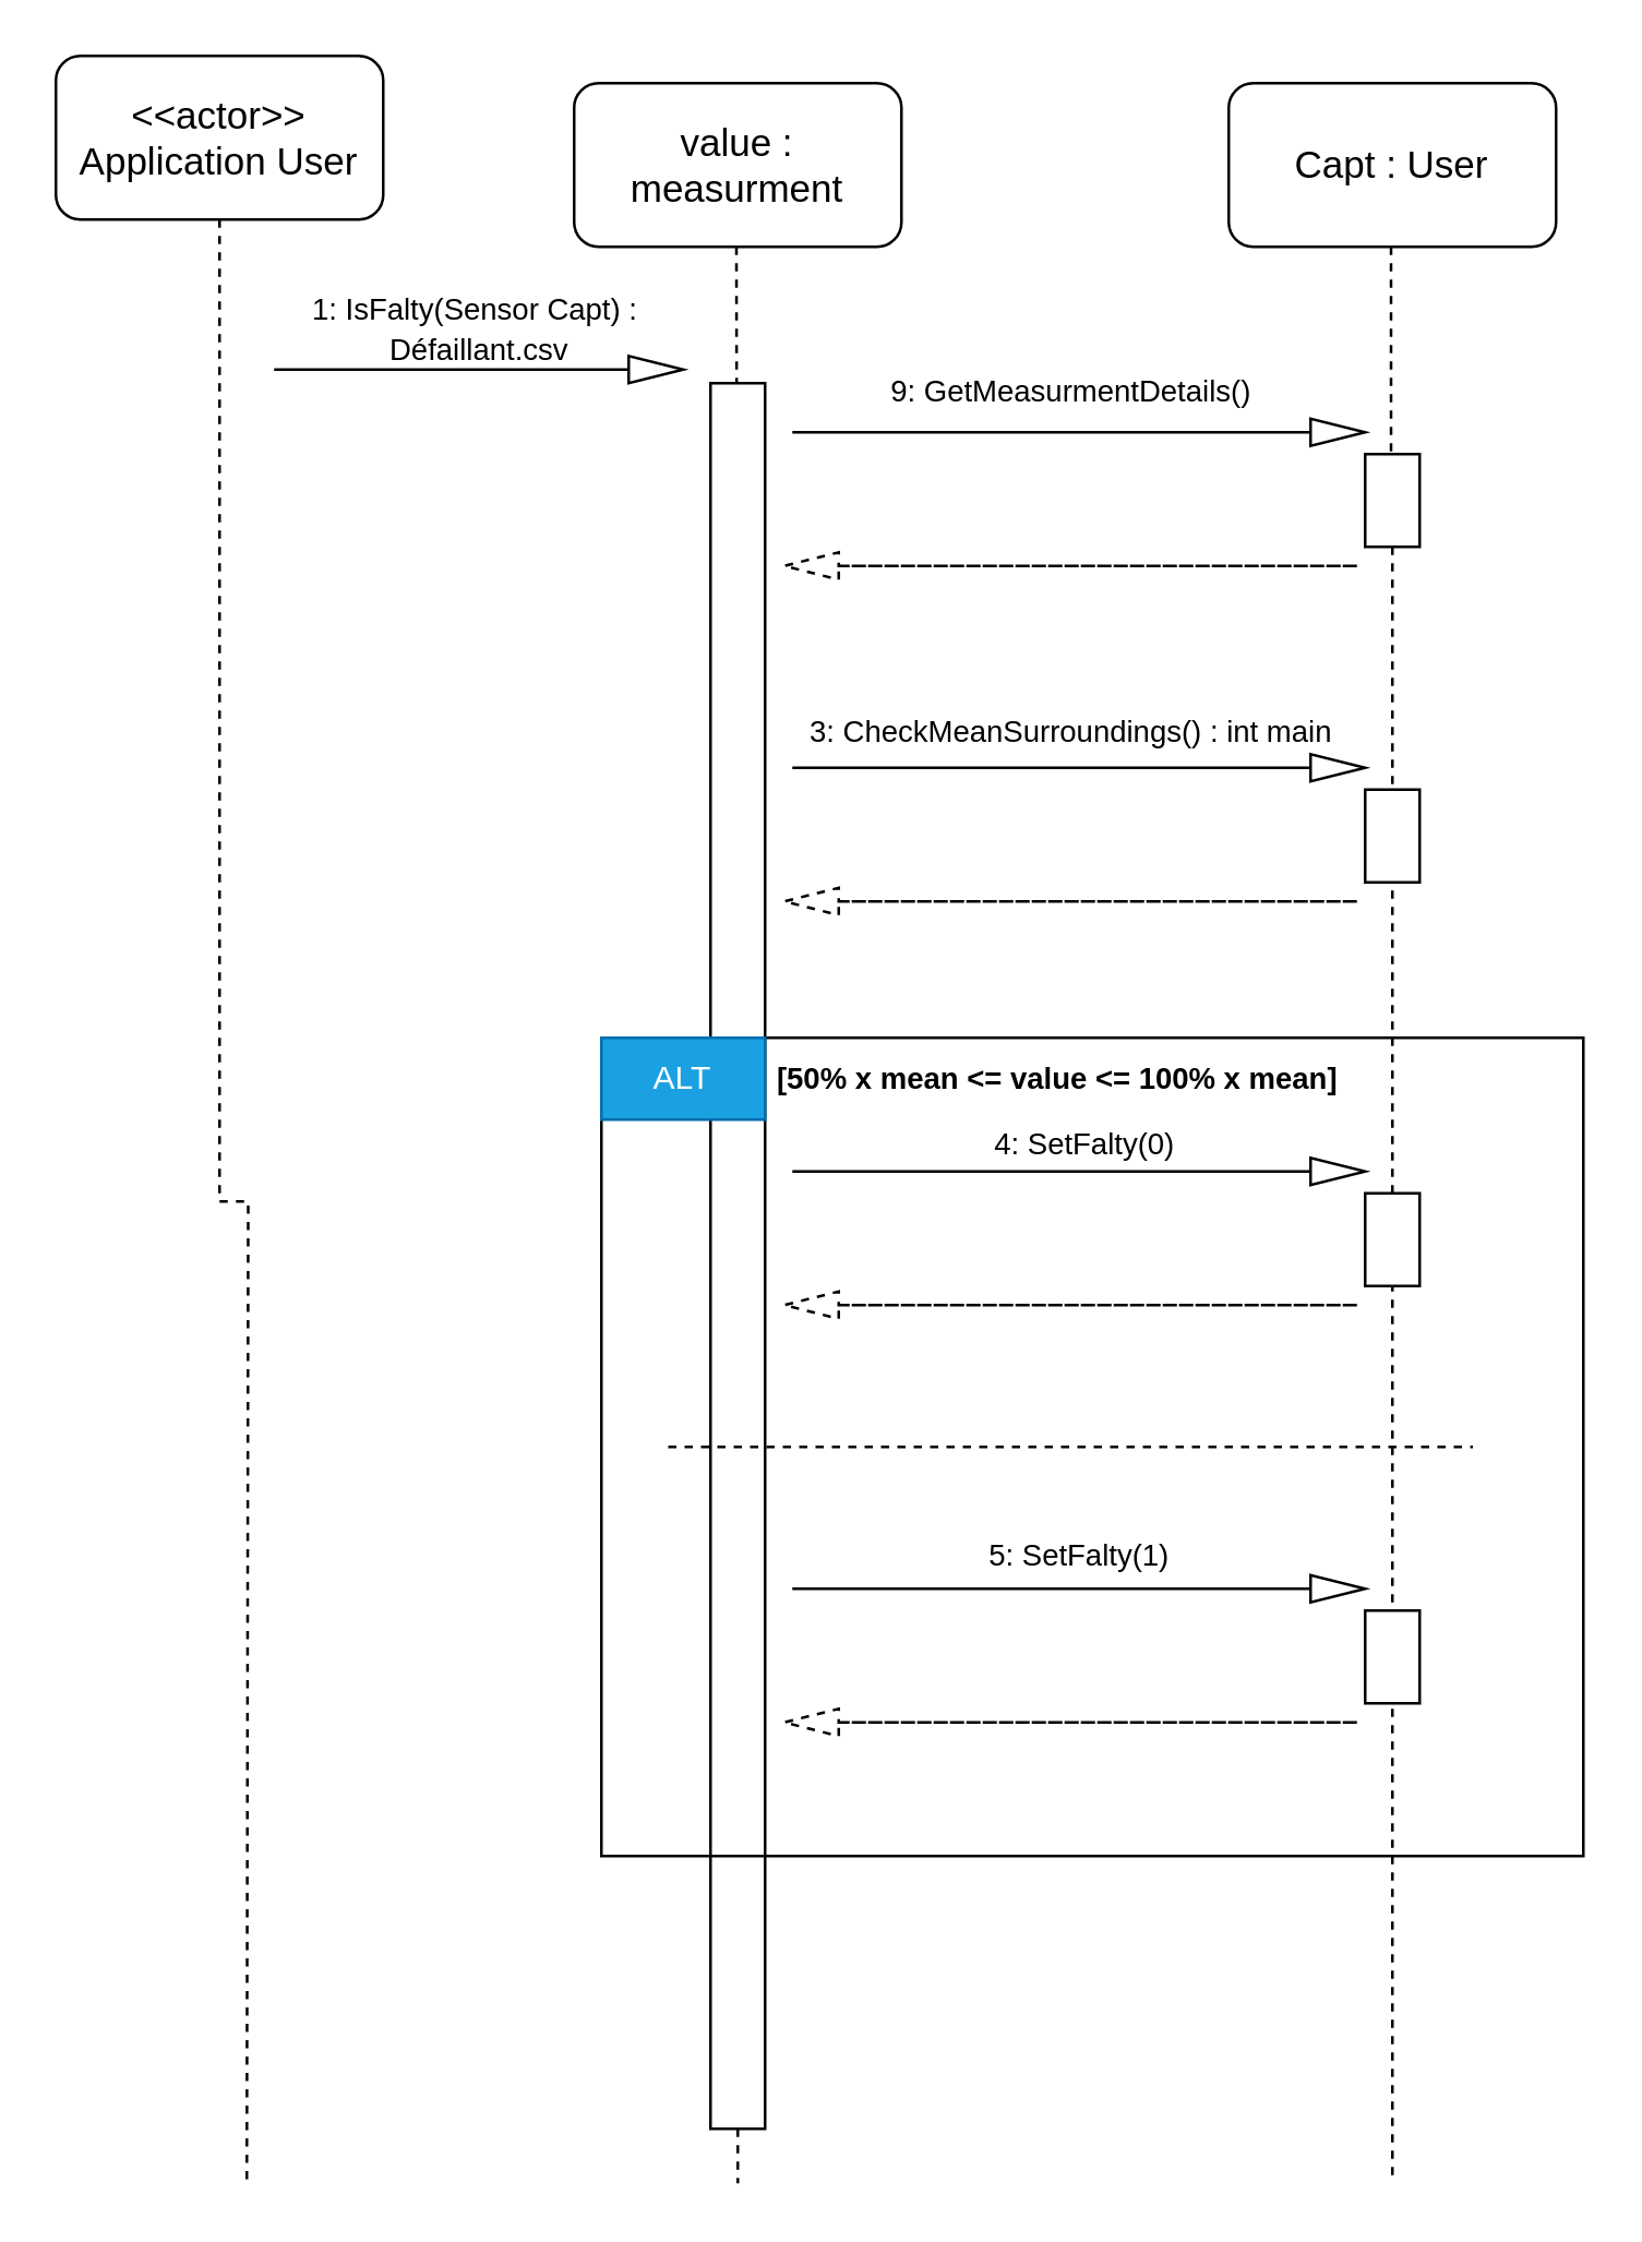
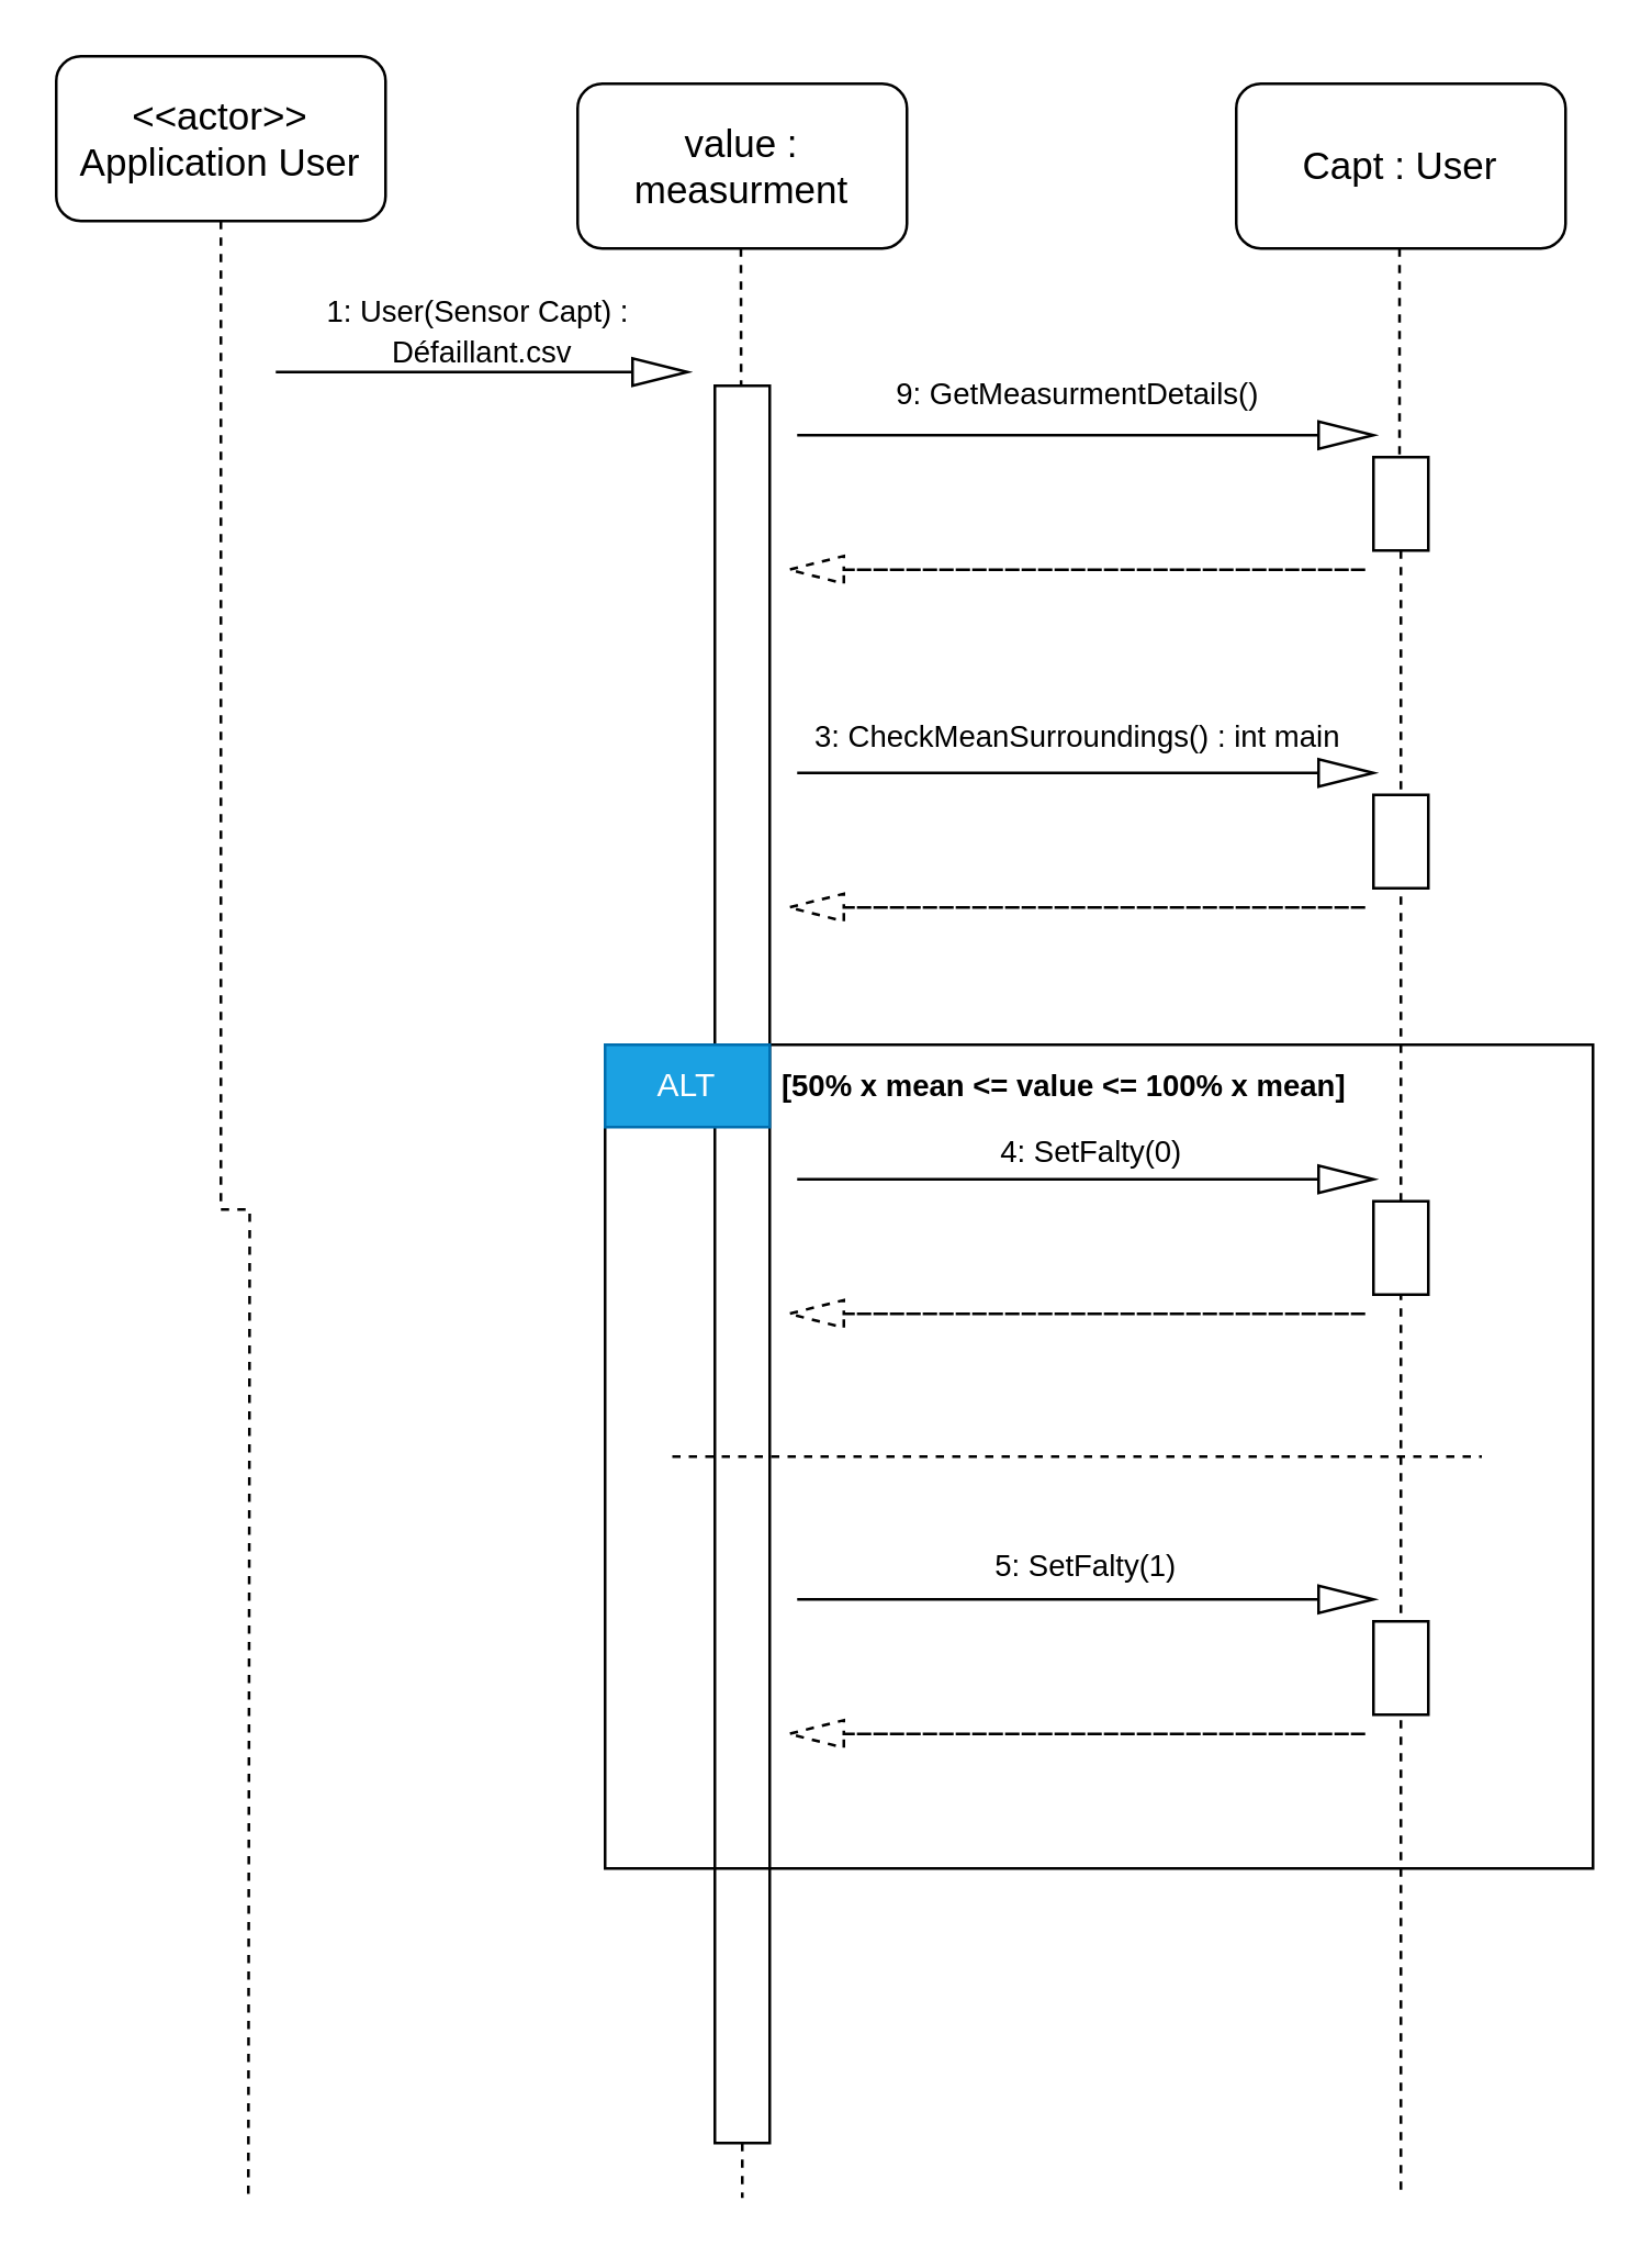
- <mxCell id="24" value="&lt;font style=&quot;font-size: 11px;&quot;&gt;1: IsFalty(Sensor Capt) :&amp;nbsp;&lt;/font&gt;&lt;div&gt;&lt;font style=&quot;font-size: 11px;&quot;&gt;Défaillant.csv&lt;/font&gt;&lt;/div&gt;" style="text;html=1;align=center;verticalAlign=middle;resizable=0;points=[];autosize=1;strokeColor=none;fillColor=none;" vertex="1" parent="1"><mxGeometry x="100" y="100" width="150" height="40" as="geometry" /></mxCell>
+ <mxCell id="24" value="&lt;font style=&quot;font-size: 11px;&quot;&gt;1: User(Sensor Capt) :&amp;nbsp;&lt;/font&gt;&lt;div&gt;&lt;font style=&quot;font-size: 11px;&quot;&gt;Défaillant.csv&lt;/font&gt;&lt;/div&gt;" style="text;html=1;align=center;verticalAlign=middle;resizable=0;points=[];autosize=1;strokeColor=none;fillColor=none;" vertex="1" parent="1"><mxGeometry x="100" y="100" width="150" height="40" as="geometry" /></mxCell>
